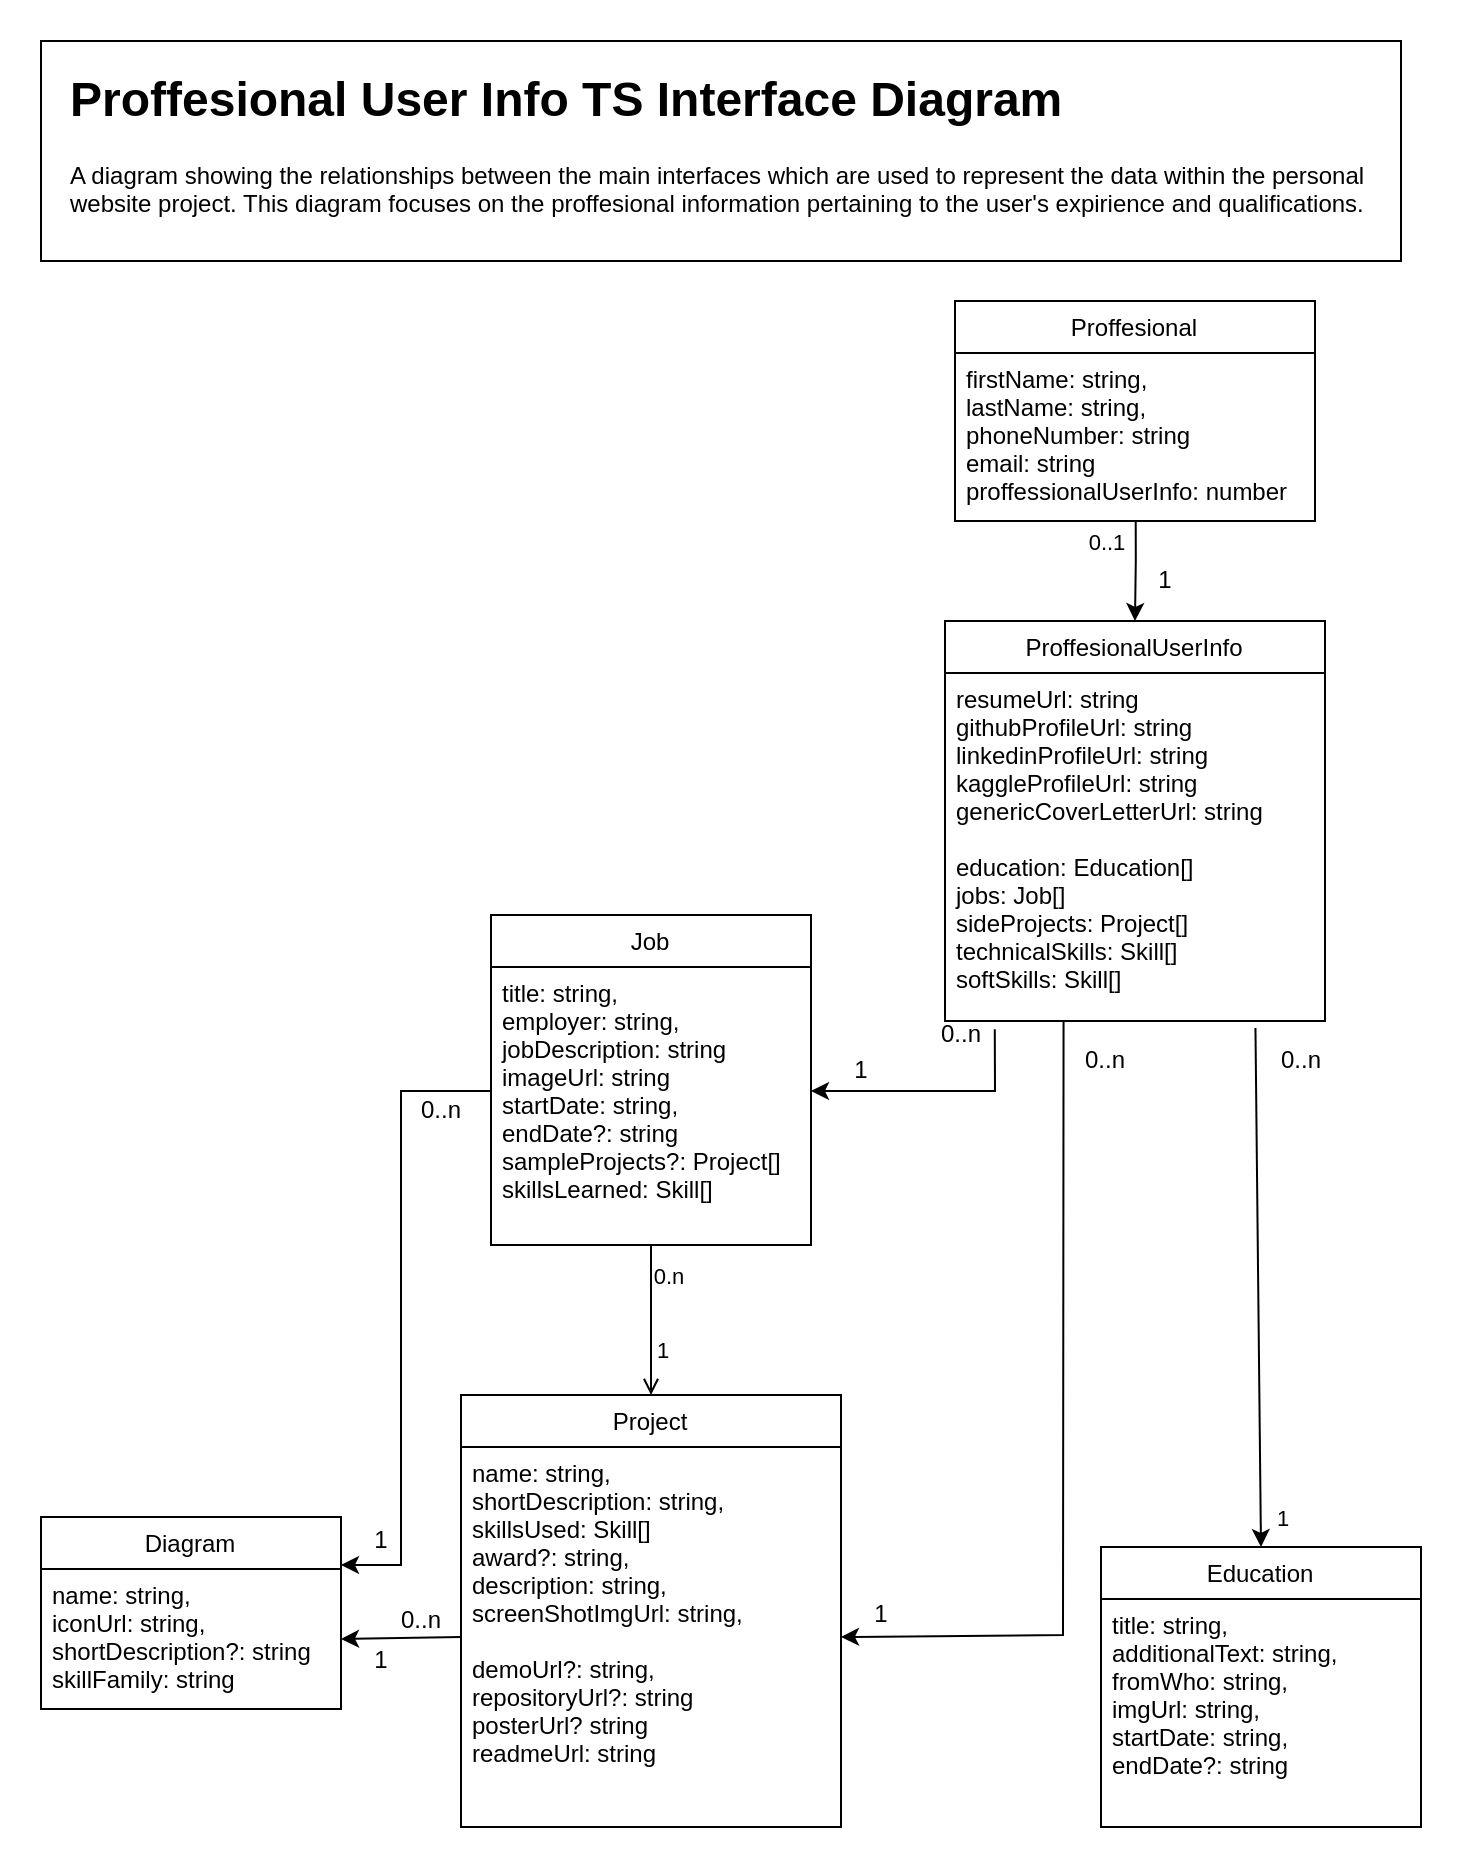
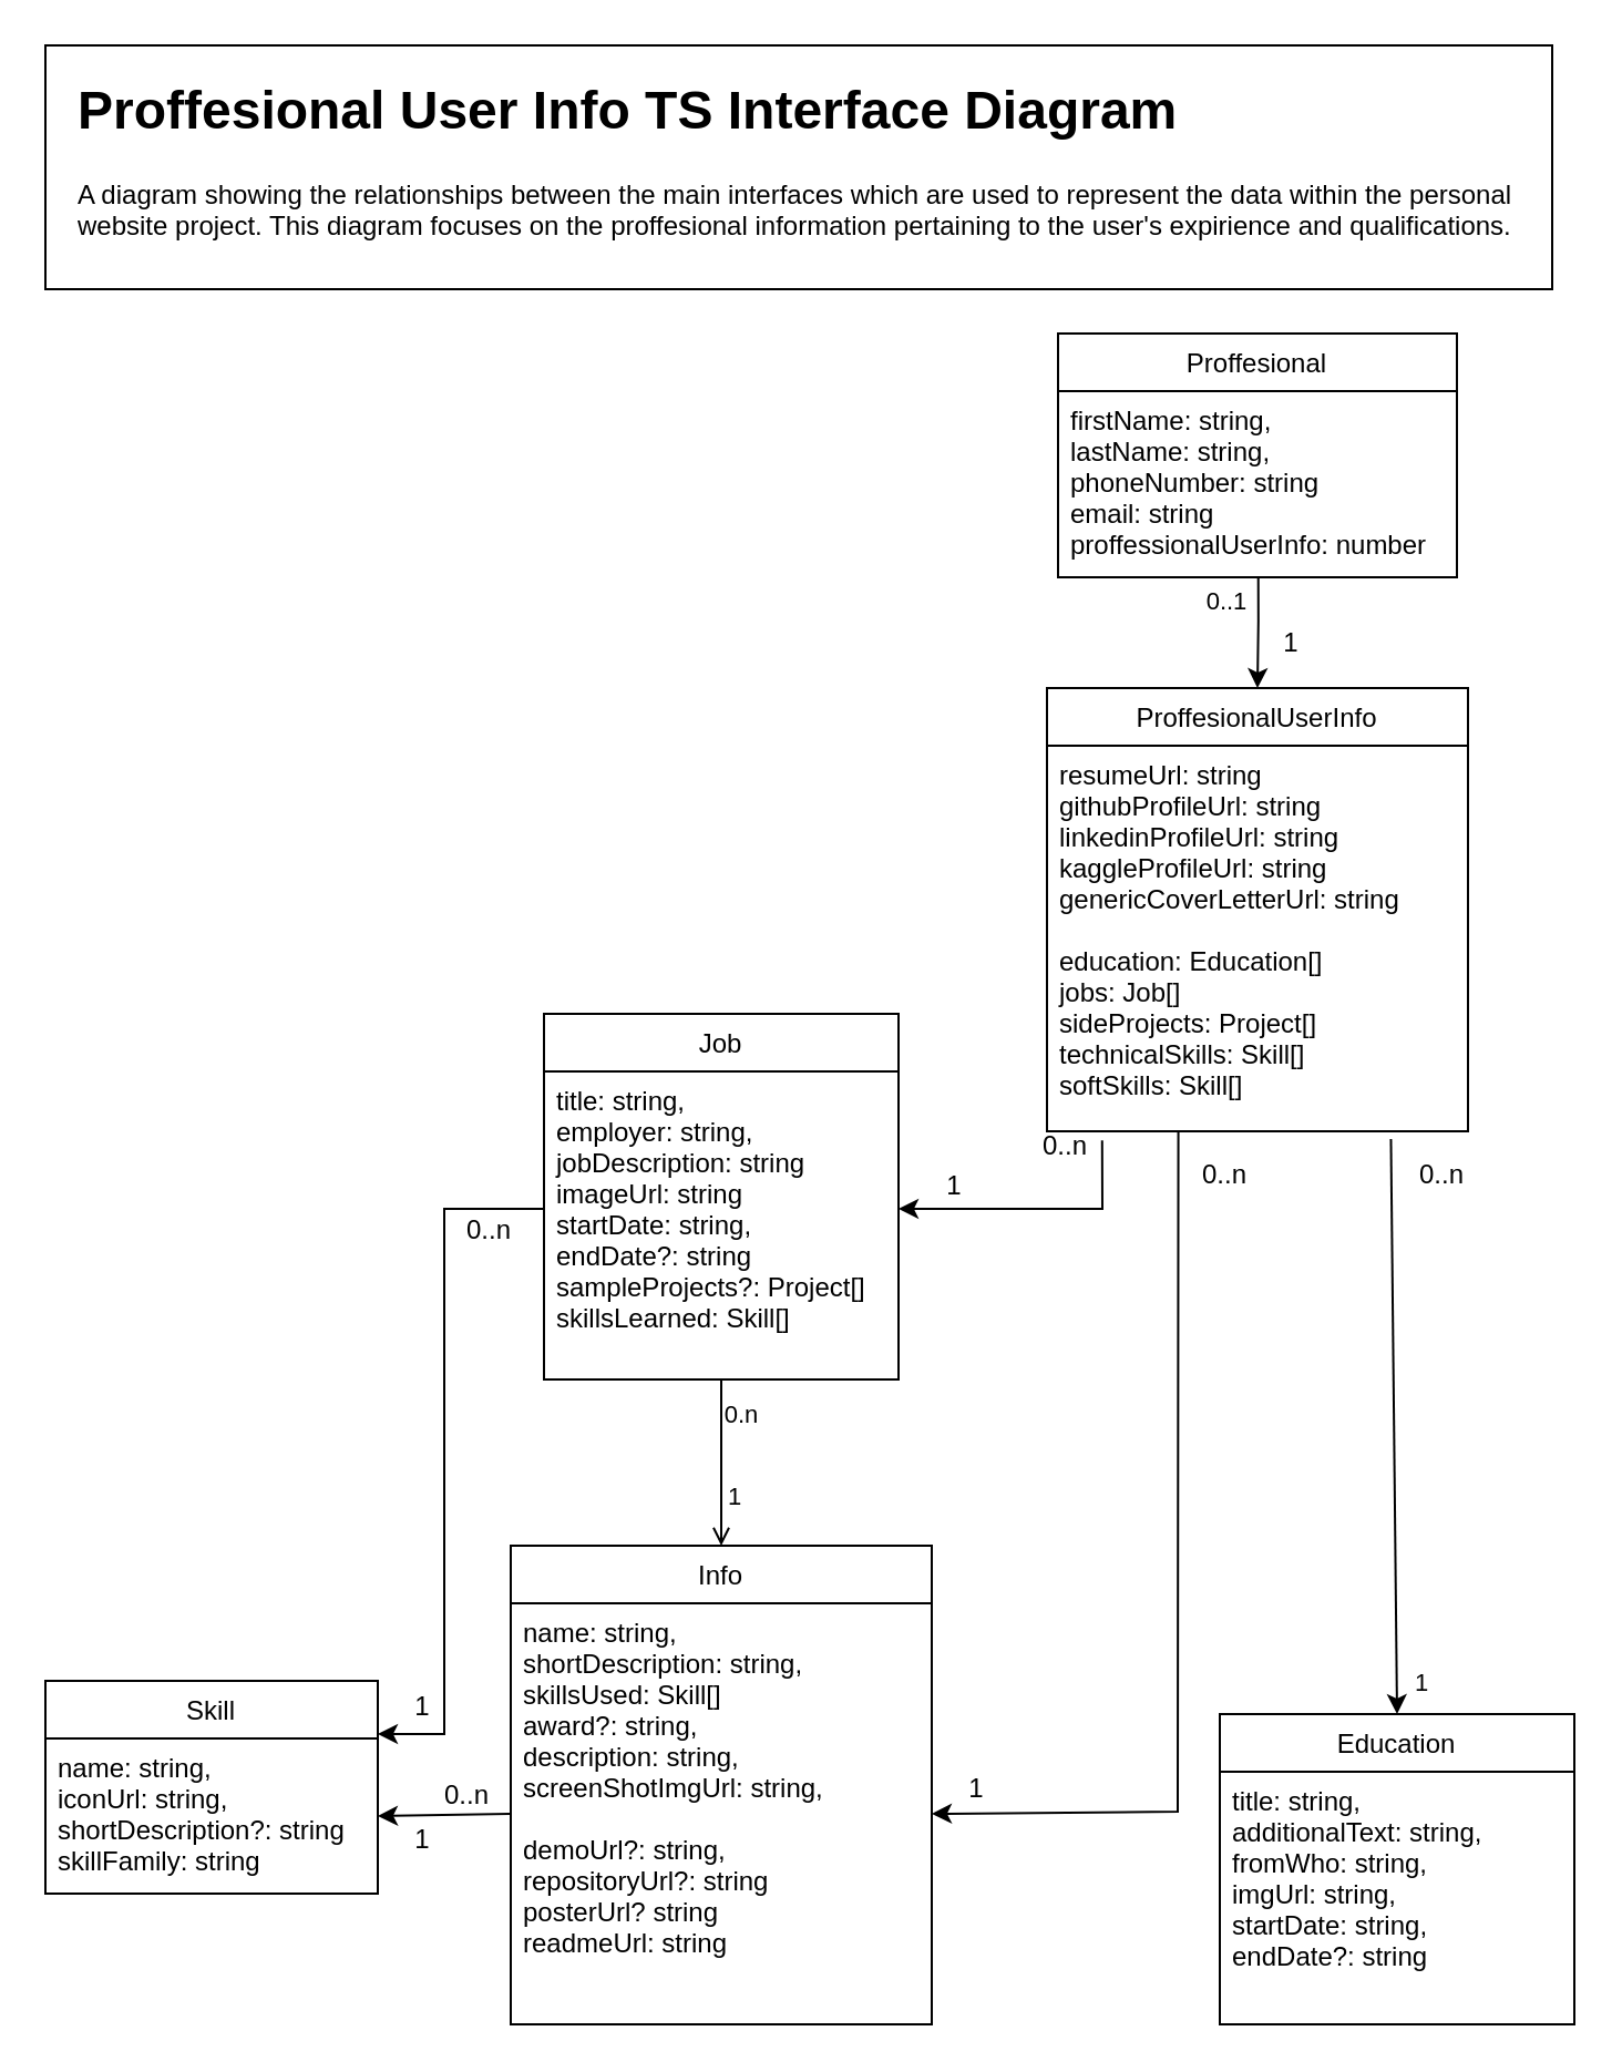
- <mxCell id="11" value="Project" style="swimlane;fontStyle=0;align=center;verticalAlign=top;childLayout=stackLayout;horizontal=1;startSize=26;horizontalStack=0;resizeParent=1;resizeLast=0;collapsible=1;marginBottom=0;rounded=0;shadow=0;strokeWidth=1;" parent="1" vertex="1"><mxGeometry x="230" y="697" width="190" height="216" as="geometry"><mxRectangle x="130" y="380" width="160" height="26" as="alternateBounds" /></mxGeometry></mxCell>
+ <mxCell id="11" value="Info" style="swimlane;fontStyle=0;align=center;verticalAlign=top;childLayout=stackLayout;horizontal=1;startSize=26;horizontalStack=0;resizeParent=1;resizeLast=0;collapsible=1;marginBottom=0;rounded=0;shadow=0;strokeWidth=1;" parent="1" vertex="1"><mxGeometry x="230" y="697" width="190" height="216" as="geometry"><mxRectangle x="130" y="380" width="160" height="26" as="alternateBounds" /></mxGeometry></mxCell>
- <mxCell id="13" value="Diagram" style="swimlane;fontStyle=0;align=center;verticalAlign=top;childLayout=stackLayout;horizontal=1;startSize=26;horizontalStack=0;resizeParent=1;resizeLast=0;collapsible=1;marginBottom=0;rounded=0;shadow=0;strokeWidth=1;" parent="1" vertex="1"><mxGeometry x="20" y="758" width="150" height="96" as="geometry"><mxRectangle x="130" y="380" width="160" height="26" as="alternateBounds" /></mxGeometry></mxCell>
+ <mxCell id="13" value="Skill" style="swimlane;fontStyle=0;align=center;verticalAlign=top;childLayout=stackLayout;horizontal=1;startSize=26;horizontalStack=0;resizeParent=1;resizeLast=0;collapsible=1;marginBottom=0;rounded=0;shadow=0;strokeWidth=1;" parent="1" vertex="1"><mxGeometry x="20" y="758" width="150" height="96" as="geometry"><mxRectangle x="130" y="380" width="160" height="26" as="alternateBounds" /></mxGeometry></mxCell>
